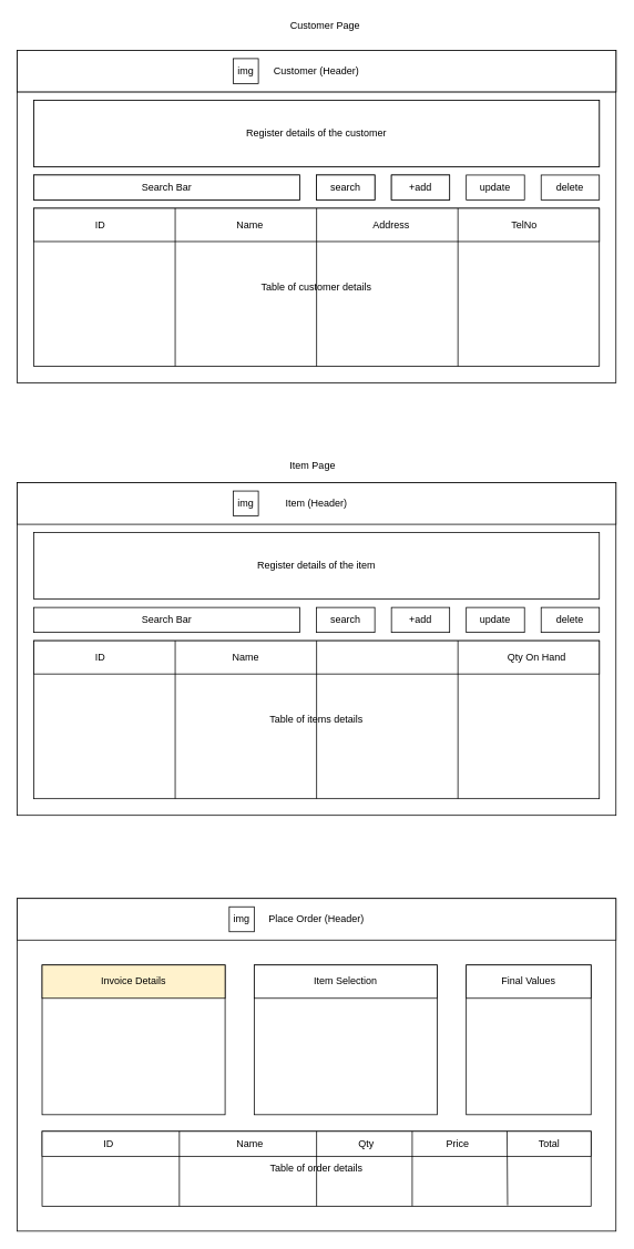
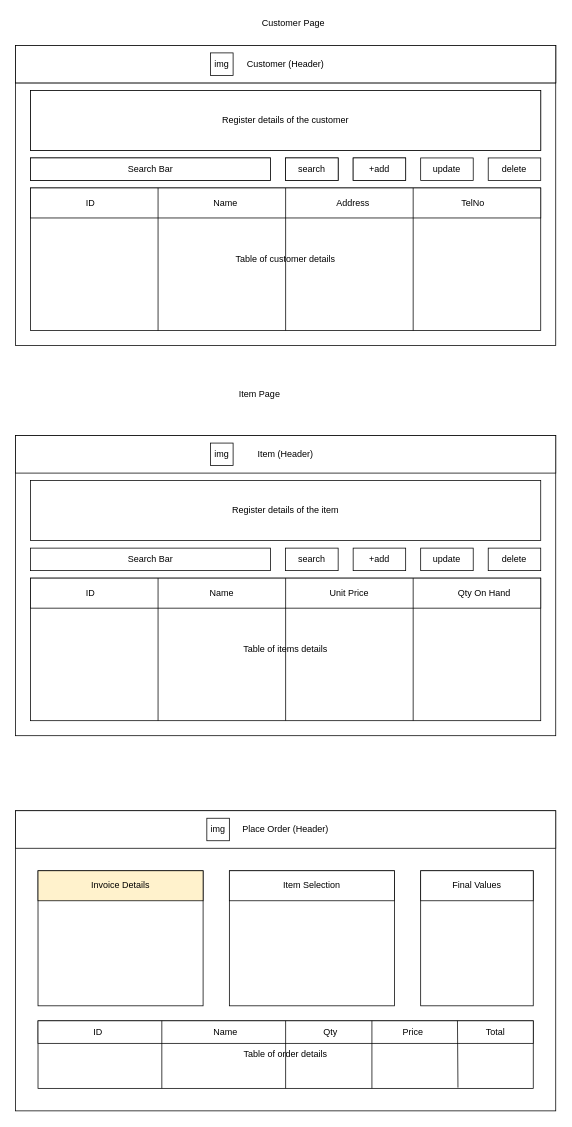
- <mxCell id="37" value="Item Page" style="text;html=1;align=center;verticalAlign=middle;resizable=0;points=[];autosize=1;" vertex="1" parent="1"><mxGeometry x="340" y="550" width="70" height="20" as="geometry" /></mxCell>
+ <mxCell id="37" value="Item Page" style="text;html=1;align=center;verticalAlign=middle;resizable=0;points=[];autosize=1;" vertex="1" parent="1"><mxGeometry x="310" y="515" width="70" height="20" as="geometry" /></mxCell>
+ <mxCell id="44" value="Unit Price" style="text;html=1;strokeColor=none;fillColor=none;align=center;verticalAlign=middle;whiteSpace=wrap;rounded=0;" vertex="1" parent="1"><mxGeometry x="430" y="780" width="70" height="20" as="geometry" /></mxCell>
